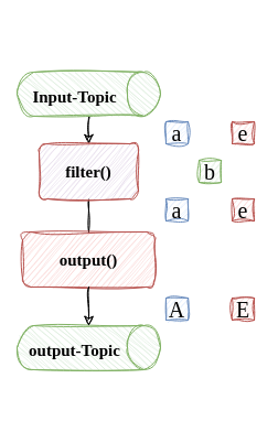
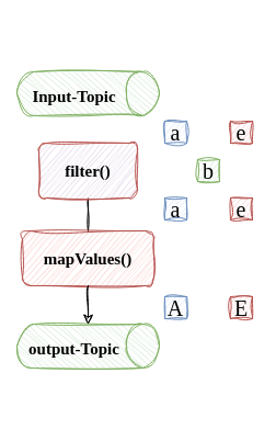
- <mxCell id="2" style="edgeStyle=orthogonalEdgeStyle;rounded=0;sketch=1;hachureGap=4;jiggle=2;curveFitting=1;orthogonalLoop=1;jettySize=auto;html=1;exitX=1;exitY=0.5;exitDx=0;exitDy=0;exitPerimeter=0;entryX=0.5;entryY=0;entryDx=0;entryDy=0;fontFamily=Architects Daughter;fontSource=https%3A%2F%2Ffonts.googleapis.com%2Fcss%3Ffamily%3DArchitects%2BDaughter;fontSize=16;" edge="1" parent="1" source="3" target="5"><mxGeometry relative="1" as="geometry" /></mxCell>
- <mxCell id="6" value="output()" style="rounded=1;whiteSpace=wrap;html=1;sketch=1;hachureGap=4;jiggle=2;curveFitting=1;fontFamily=Architects Daughter;fontSource=https%3A%2F%2Ffonts.googleapis.com%2Fcss%3Ffamily%3DArchitects%2BDaughter;fontSize=15;fontStyle=1;fillColor=#f8cecc;strokeColor=#b85450;" vertex="1" parent="1"><mxGeometry x="20" y="210" width="120" height="50" as="geometry" /></mxCell>
+ <mxCell id="6" value="mapValues()" style="rounded=1;whiteSpace=wrap;html=1;sketch=1;hachureGap=4;jiggle=2;curveFitting=1;fontFamily=Architects Daughter;fontSource=https%3A%2F%2Ffonts.googleapis.com%2Fcss%3Ffamily%3DArchitects%2BDaughter;fontSize=15;fontStyle=1;fillColor=#f8cecc;strokeColor=#b85450;" vertex="1" parent="1"><mxGeometry x="20" y="210" width="120" height="50" as="geometry" /></mxCell>
